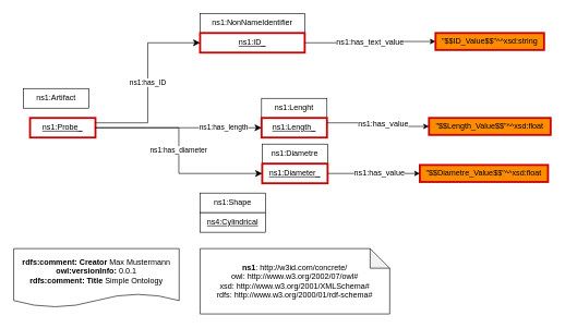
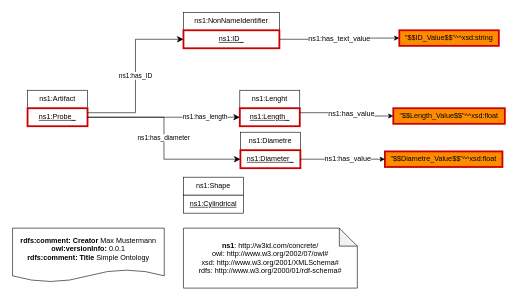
- <mxCell id="2" value="ns1:Artifact" style="rounded=0;whiteSpace=wrap;html=1;snapToPoint=1;points=[[0.1,0],[0.2,0],[0.3,0],[0.4,0],[0.5,0],[0.6,0],[0.7,0],[0.8,0],[0.9,0],[0,0.1],[0,0.3],[0,0.5],[0,0.7],[0,0.9],[0.1,1],[0.2,1],[0.3,1],[0.4,1],[0.5,1],[0.6,1],[0.7,1],[0.8,1],[0.9,1],[1,0.1],[1,0.3],[1,0.5],[1,0.7],[1,0.9]];fillColor=#FFFFFF;" parent="1" vertex="1"><mxGeometry x="35" y="135" width="100" height="30" as="geometry" /></mxCell>
+ <mxCell id="2" value="ns1:Artifact" style="rounded=0;whiteSpace=wrap;html=1;snapToPoint=1;points=[[0.1,0],[0.2,0],[0.3,0],[0.4,0],[0.5,0],[0.6,0],[0.7,0],[0.8,0],[0.9,0],[0,0.1],[0,0.3],[0,0.5],[0,0.7],[0,0.9],[0.1,1],[0.2,1],[0.3,1],[0.4,1],[0.5,1],[0.6,1],[0.7,1],[0.8,1],[0.9,1],[1,0.1],[1,0.3],[1,0.5],[1,0.7],[1,0.9]];fillColor=#FFFFFF;" parent="1" vertex="1"><mxGeometry x="45" y="150" width="100" height="30" as="geometry" /></mxCell>
- <mxCell id="9" value="&lt;u&gt;ns4:Cylindrical&lt;/u&gt;" style="rounded=0;whiteSpace=wrap;html=1;snapToPoint=1;fillColor=#FFFFFF;" parent="1" vertex="1"><mxGeometry x="305" y="325" width="100" height="30" as="geometry" /></mxCell>
+ <mxCell id="9" value="&lt;u&gt;ns1:Cylindrical&lt;/u&gt;" style="rounded=0;whiteSpace=wrap;html=1;snapToPoint=1;fillColor=#FFFFFF;" parent="1" vertex="1"><mxGeometry x="305" y="325" width="100" height="30" as="geometry" /></mxCell>
